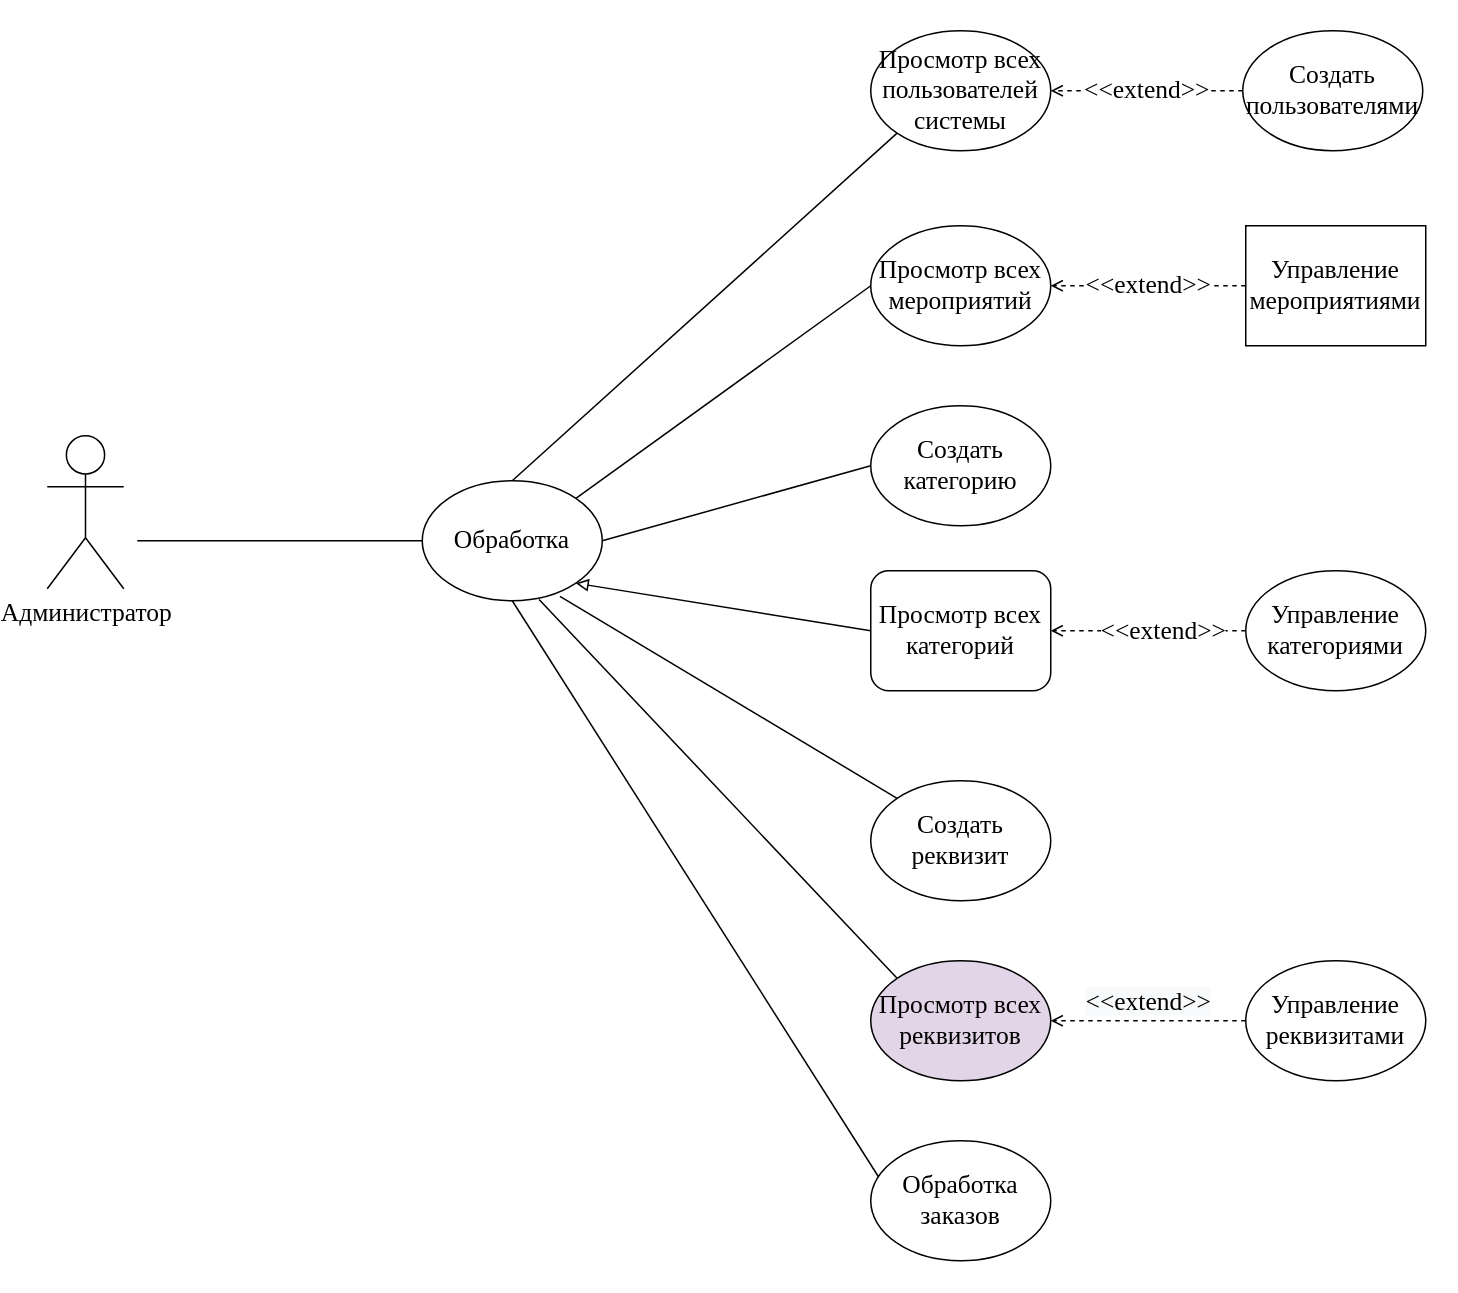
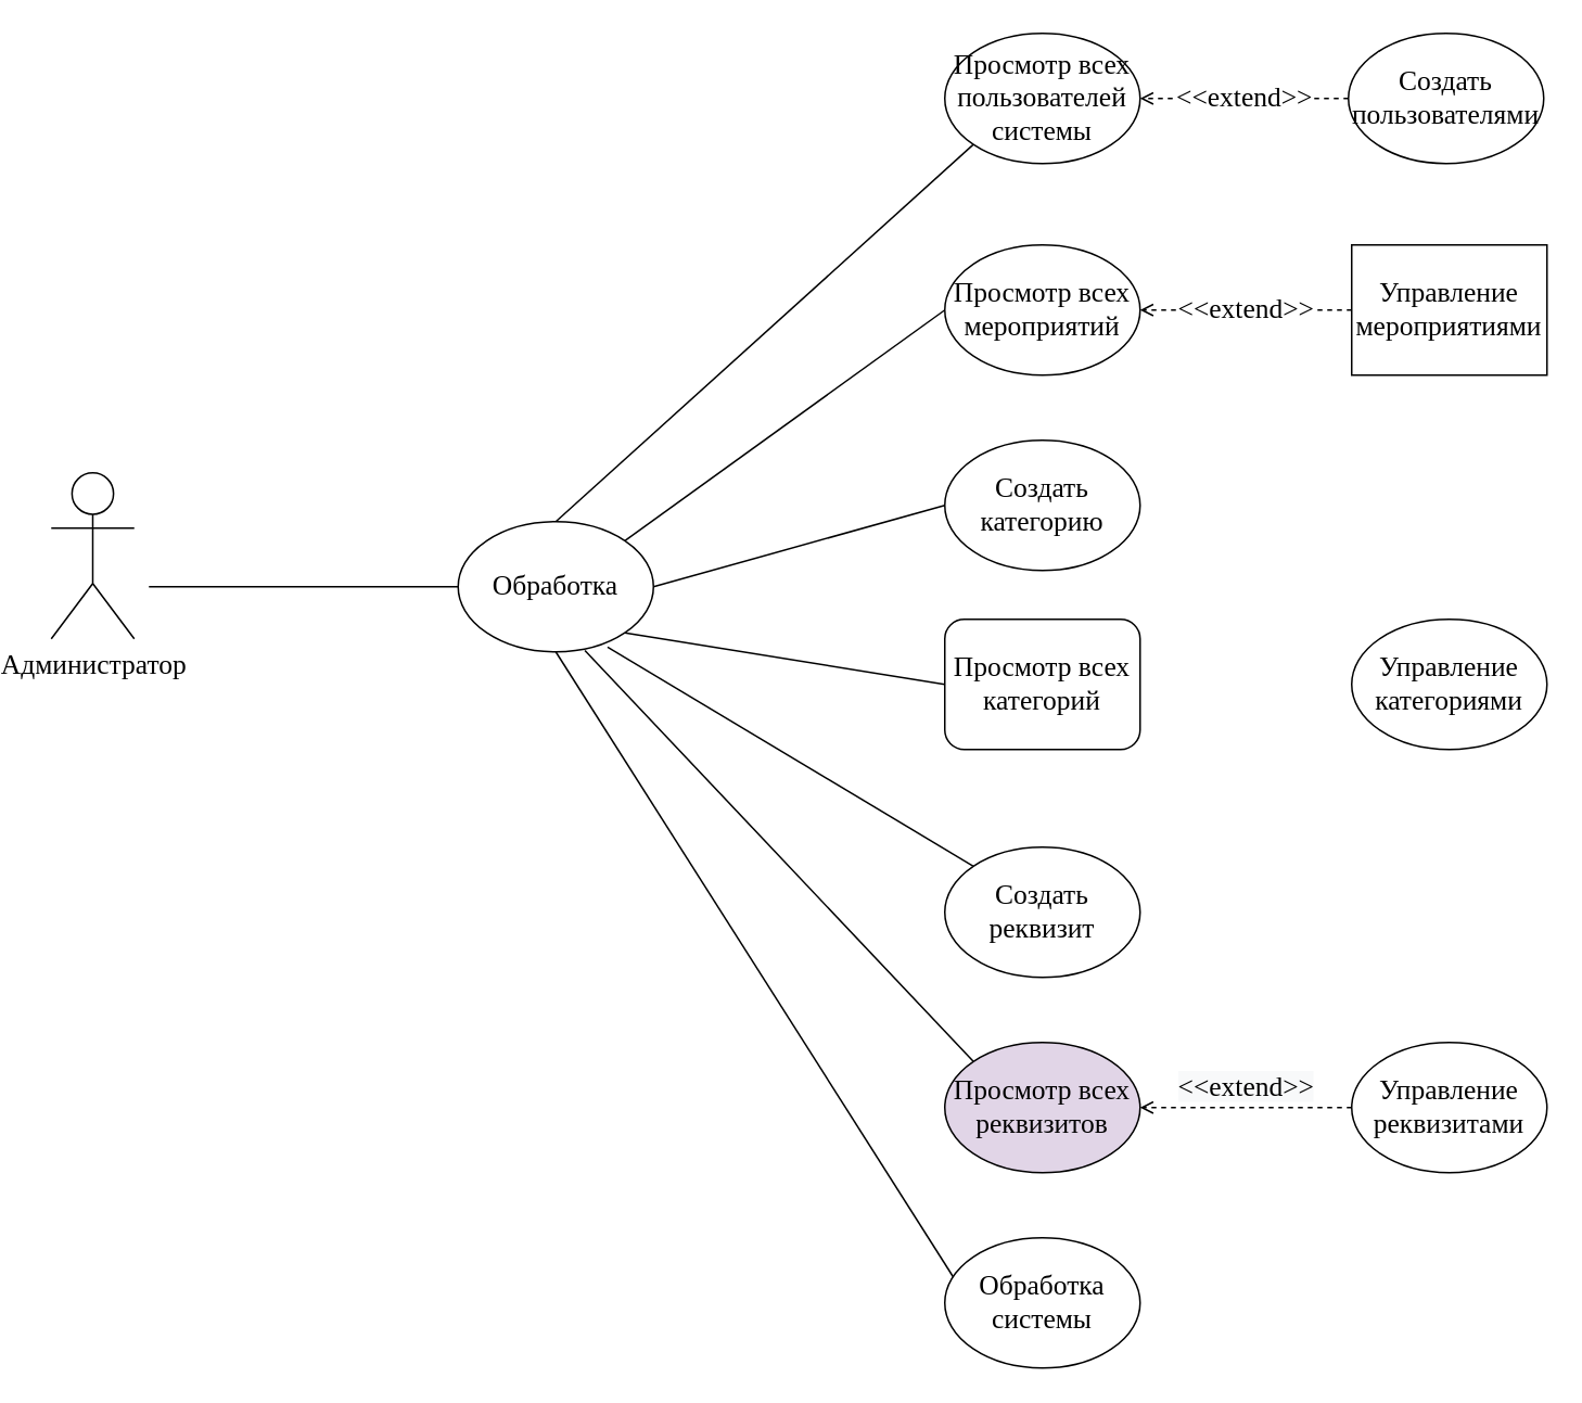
- <mxCell id="16" style="edgeStyle=none;rounded=0;orthogonalLoop=1;jettySize=auto;html=1;exitX=0;exitY=0.5;exitDx=0;exitDy=0;endArrow=block;endFill=0;entryX=1;entryY=1;entryDx=0;entryDy=0;fontSize=17;fontFamily=Times New Roman;" parent="1" source="11" target="25" edge="1"><mxGeometry relative="1" as="geometry"><mxPoint x="443" y="440" as="targetPoint" /><mxPoint x="643" y="560" as="sourcePoint" /></mxGeometry></mxCell>
+ <mxCell id="16" style="edgeStyle=none;rounded=0;orthogonalLoop=1;jettySize=auto;html=1;exitX=0;exitY=0.5;exitDx=0;exitDy=0;endArrow=none;endFill=0;entryX=1;entryY=1;entryDx=0;entryDy=0;fontSize=17;fontFamily=Times New Roman;" parent="1" source="11" target="25" edge="1"><mxGeometry relative="1" as="geometry"><mxPoint x="443" y="440" as="targetPoint" /><mxPoint x="643" y="560" as="sourcePoint" /></mxGeometry></mxCell>
- <mxCell id="12" style="edgeStyle=none;rounded=0;orthogonalLoop=1;jettySize=auto;html=1;exitX=0;exitY=0.5;exitDx=0;exitDy=0;entryX=1;entryY=0.5;entryDx=0;entryDy=0;dashed=1;endArrow=open;endFill=0;fontSize=17;fontFamily=Times New Roman;" parent="1" source="14" target="11" edge="1"><mxGeometry relative="1" as="geometry" /></mxCell>
- <mxCell id="13" value="&amp;lt;&amp;lt;extend&amp;gt;&amp;gt;" style="edgeLabel;html=1;align=center;verticalAlign=middle;resizable=0;points=[];fontFamily=Times New Roman;fontSize=17;" parent="12" vertex="1" connectable="0"><mxGeometry x="-0.14" relative="1" as="geometry"><mxPoint as="offset" /></mxGeometry></mxCell>
- <mxCell id="28" value="Обработка заказов" style="ellipse;whiteSpace=wrap;html=1;fontSize=17;fontFamily=Times New Roman;" parent="1" vertex="1"><mxGeometry x="569" y="760" width="120" height="80" as="geometry" /></mxCell>
+ <mxCell id="28" value="Обработка системы" style="ellipse;whiteSpace=wrap;html=1;fontSize=17;fontFamily=Times New Roman;" parent="1" vertex="1"><mxGeometry x="569" y="760" width="120" height="80" as="geometry" /></mxCell>
